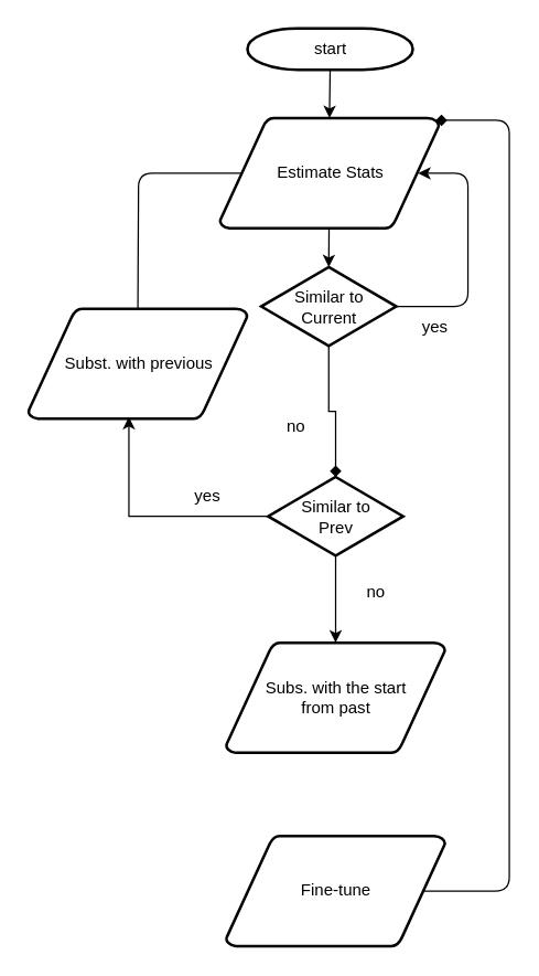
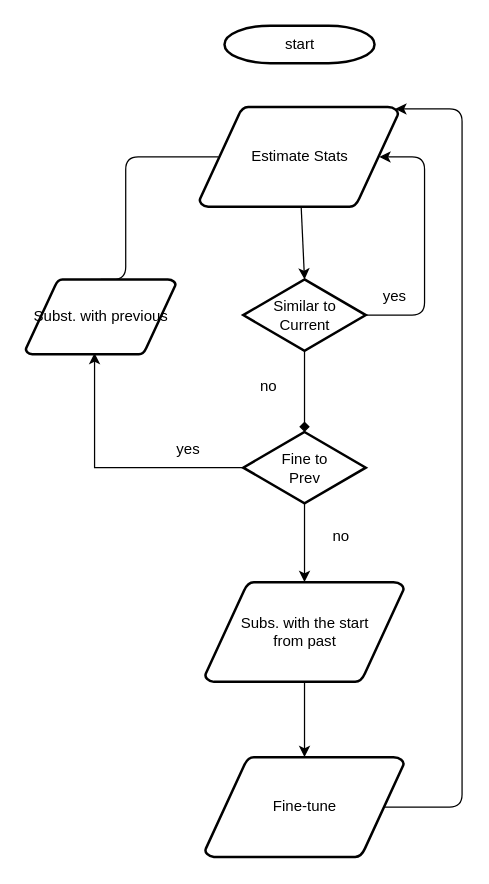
- <mxCell id="10" style="edgeStyle=orthogonalEdgeStyle;rounded=0;orthogonalLoop=1;jettySize=auto;html=1;exitX=0.5;exitY=1;exitDx=0;exitDy=0;exitPerimeter=0;entryX=0.5;entryY=0;entryDx=0;entryDy=0;entryPerimeter=0;" edge="1" parent="1" source="2" target="4"><mxGeometry relative="1" as="geometry" /></mxCell>
- <mxCell id="21" value="" style="edgeStyle=elbowEdgeStyle;elbow=horizontal;exitX=0.905;exitY=0.5;exitPerimeter=0;fontStyle=1;strokeColor=#000000;strokeWidth=1;html=1;exitDx=0;exitDy=0;entryX=0.985;entryY=0.02;entryDx=0;entryDy=0;entryPerimeter=0;fillColor=#f5f5f5;endArrow=diamond;" edge="1" parent="1" source="19" target="4"><mxGeometry x="381" y="28.5" width="100" height="100" as="geometry"><mxPoint x="302" y="262" as="sourcePoint" /><mxPoint x="399" y="105" as="targetPoint" /><Array as="points"><mxPoint x="369" y="375" /></Array></mxGeometry></mxCell>
+ <mxCell id="21" value="" style="edgeStyle=elbowEdgeStyle;elbow=horizontal;exitX=0.905;exitY=0.5;exitPerimeter=0;fontStyle=1;strokeColor=#000000;strokeWidth=1;html=1;exitDx=0;exitDy=0;entryX=0.985;entryY=0.02;entryDx=0;entryDy=0;entryPerimeter=0;fillColor=#f5f5f5;" edge="1" parent="1" source="19" target="4"><mxGeometry x="381" y="28.5" width="100" height="100" as="geometry"><mxPoint x="302" y="262" as="sourcePoint" /><mxPoint x="399" y="105" as="targetPoint" /><Array as="points"><mxPoint x="369" y="375" /></Array></mxGeometry></mxCell>
- <mxCell id="5" value="&lt;div&gt;Similar to &lt;br&gt;&lt;/div&gt;&lt;div&gt;Current&lt;br&gt;&lt;/div&gt;" style="shape=mxgraph.flowchart.decision;strokeWidth=2;gradientColor=none;gradientDirection=north;fontStyle=0;html=1;" parent="1" vertex="1"><mxGeometry x="189" y="193" width="98" height="57" as="geometry" /></mxCell>
+ <mxCell id="5" value="&lt;div&gt;Similar to &lt;br&gt;&lt;/div&gt;&lt;div&gt;Current&lt;br&gt;&lt;/div&gt;" style="shape=mxgraph.flowchart.decision;strokeWidth=2;gradientColor=none;gradientDirection=north;fontStyle=0;html=1;" parent="1" vertex="1"><mxGeometry x="194" y="223" width="98" height="57" as="geometry" /></mxCell>
- <mxCell id="3" value="Subst. with previous" style="shape=mxgraph.flowchart.data;strokeWidth=2;gradientColor=none;gradientDirection=north;fontStyle=0;html=1;" parent="1" vertex="1"><mxGeometry x="20" y="223" width="159" height="80" as="geometry" /></mxCell>
+ <mxCell id="3" value="Subst. with previous" style="shape=mxgraph.flowchart.data;strokeWidth=2;gradientColor=none;gradientDirection=north;fontStyle=0;html=1;" parent="1" vertex="1"><mxGeometry x="20" y="223" width="120" height="60" as="geometry" /></mxCell>
- <mxCell id="12" value="&lt;div&gt;Similar to &lt;br&gt;&lt;/div&gt;&lt;div&gt;Prev&lt;br&gt;&lt;/div&gt;" style="shape=mxgraph.flowchart.decision;strokeWidth=2;gradientColor=none;gradientDirection=north;fontStyle=0;html=1;" vertex="1" parent="1"><mxGeometry x="194" y="345" width="98" height="57" as="geometry" /></mxCell>
+ <mxCell id="12" value="&lt;div&gt;Fine to &lt;br&gt;&lt;/div&gt;&lt;div&gt;Prev&lt;br&gt;&lt;/div&gt;" style="shape=mxgraph.flowchart.decision;strokeWidth=2;gradientColor=none;gradientDirection=north;fontStyle=0;html=1;" vertex="1" parent="1"><mxGeometry x="194" y="345" width="98" height="57" as="geometry" /></mxCell>
+ <mxCell id="20" style="edgeStyle=orthogonalEdgeStyle;rounded=0;orthogonalLoop=1;jettySize=auto;html=1;exitX=0.5;exitY=1;exitDx=0;exitDy=0;exitPerimeter=0;entryX=0.5;entryY=0;entryDx=0;entryDy=0;entryPerimeter=0;" edge="1" parent="1" source="17" target="19"><mxGeometry relative="1" as="geometry" /></mxCell>
